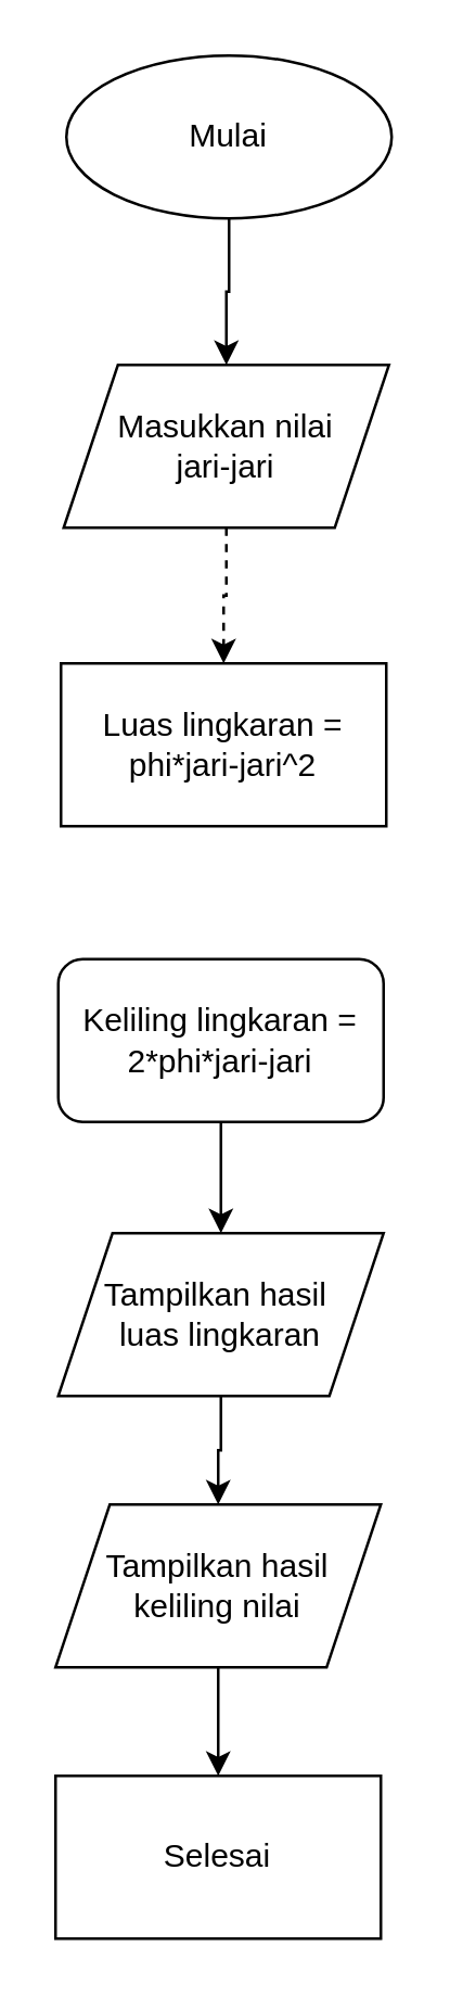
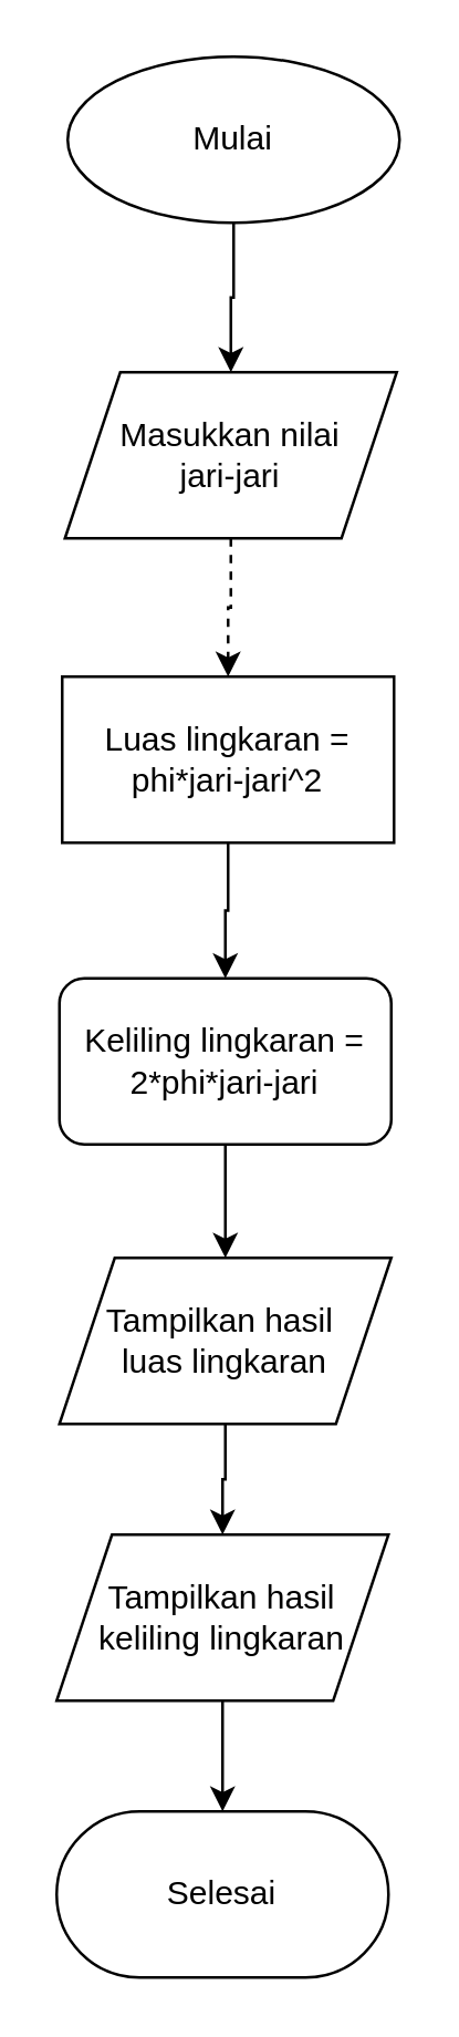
+ <mxCell id="10" value="" style="edgeStyle=orthogonalEdgeStyle;rounded=0;orthogonalLoop=1;jettySize=auto;html=1;" edge="1" parent="2" source="7" target="9"><mxGeometry relative="1" as="geometry" /></mxCell>
- <mxCell id="14" value="Tampilkan hasil&lt;br&gt;keliling nilai" style="shape=parallelogram;perimeter=parallelogramPerimeter;whiteSpace=wrap;html=1;fixedSize=1;" vertex="1" parent="2"><mxGeometry y="534" width="120" height="60" as="geometry" /></mxCell>
+ <mxCell id="14" value="Tampilkan hasil&lt;br&gt;keliling lingkaran" style="shape=parallelogram;perimeter=parallelogramPerimeter;whiteSpace=wrap;html=1;fixedSize=1;" vertex="1" parent="2"><mxGeometry y="534" width="120" height="60" as="geometry" /></mxCell>
- <mxCell id="4" value="Selesai" style="whiteSpace=wrap;html=1;arcSize=50;rounded=0;" vertex="1" parent="2"><mxGeometry y="634" width="120" height="60" as="geometry" /></mxCell>
+ <mxCell id="4" value="Selesai" style="rounded=1;whiteSpace=wrap;html=1;arcSize=50;" vertex="1" parent="2"><mxGeometry y="634" width="120" height="60" as="geometry" /></mxCell>
